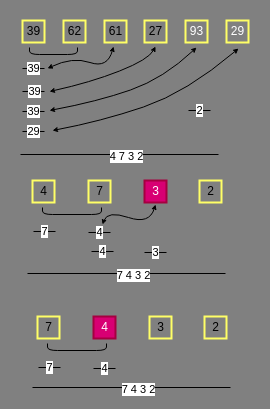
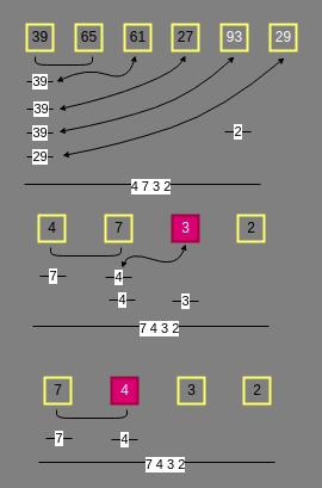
- <mxCell id="3" value="62" style="align=center;strokeColor=#FFFF66;html=1;fillColor=none;strokeWidth=2;" parent="1" vertex="1"><mxGeometry x="63" y="20" width="22" height="22" as="geometry" /></mxCell>
+ <mxCell id="3" value="65" style="align=center;strokeColor=#FFFF66;html=1;fillColor=none;strokeWidth=2;" parent="1" vertex="1"><mxGeometry x="63" y="20" width="22" height="22" as="geometry" /></mxCell>
